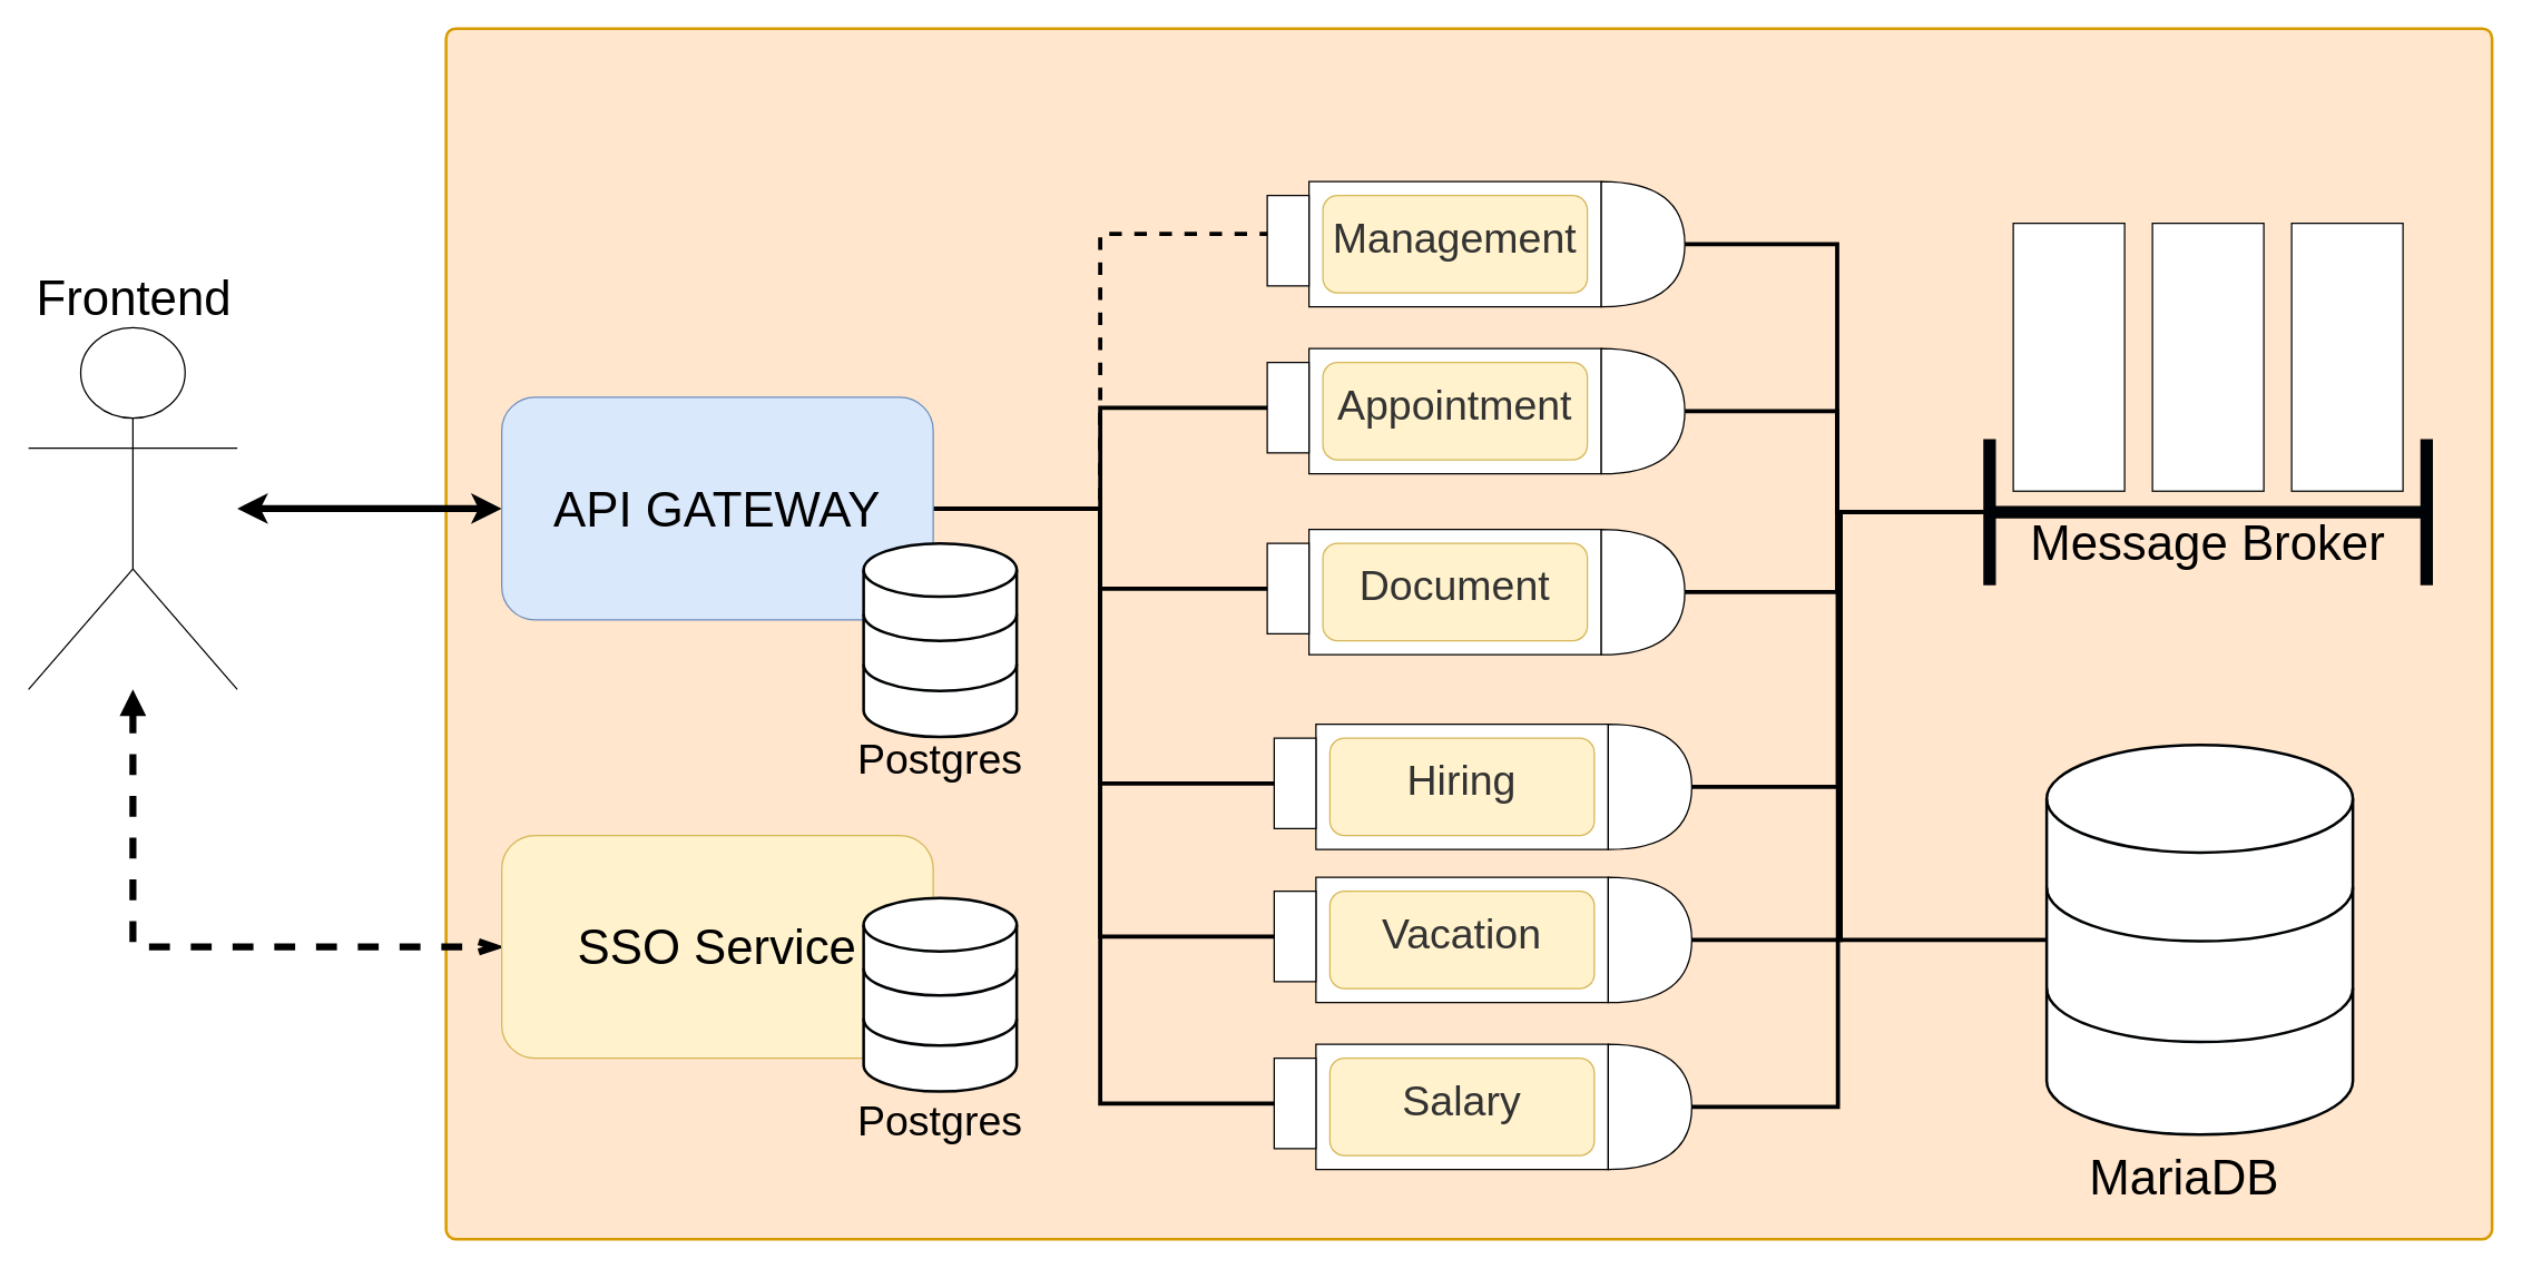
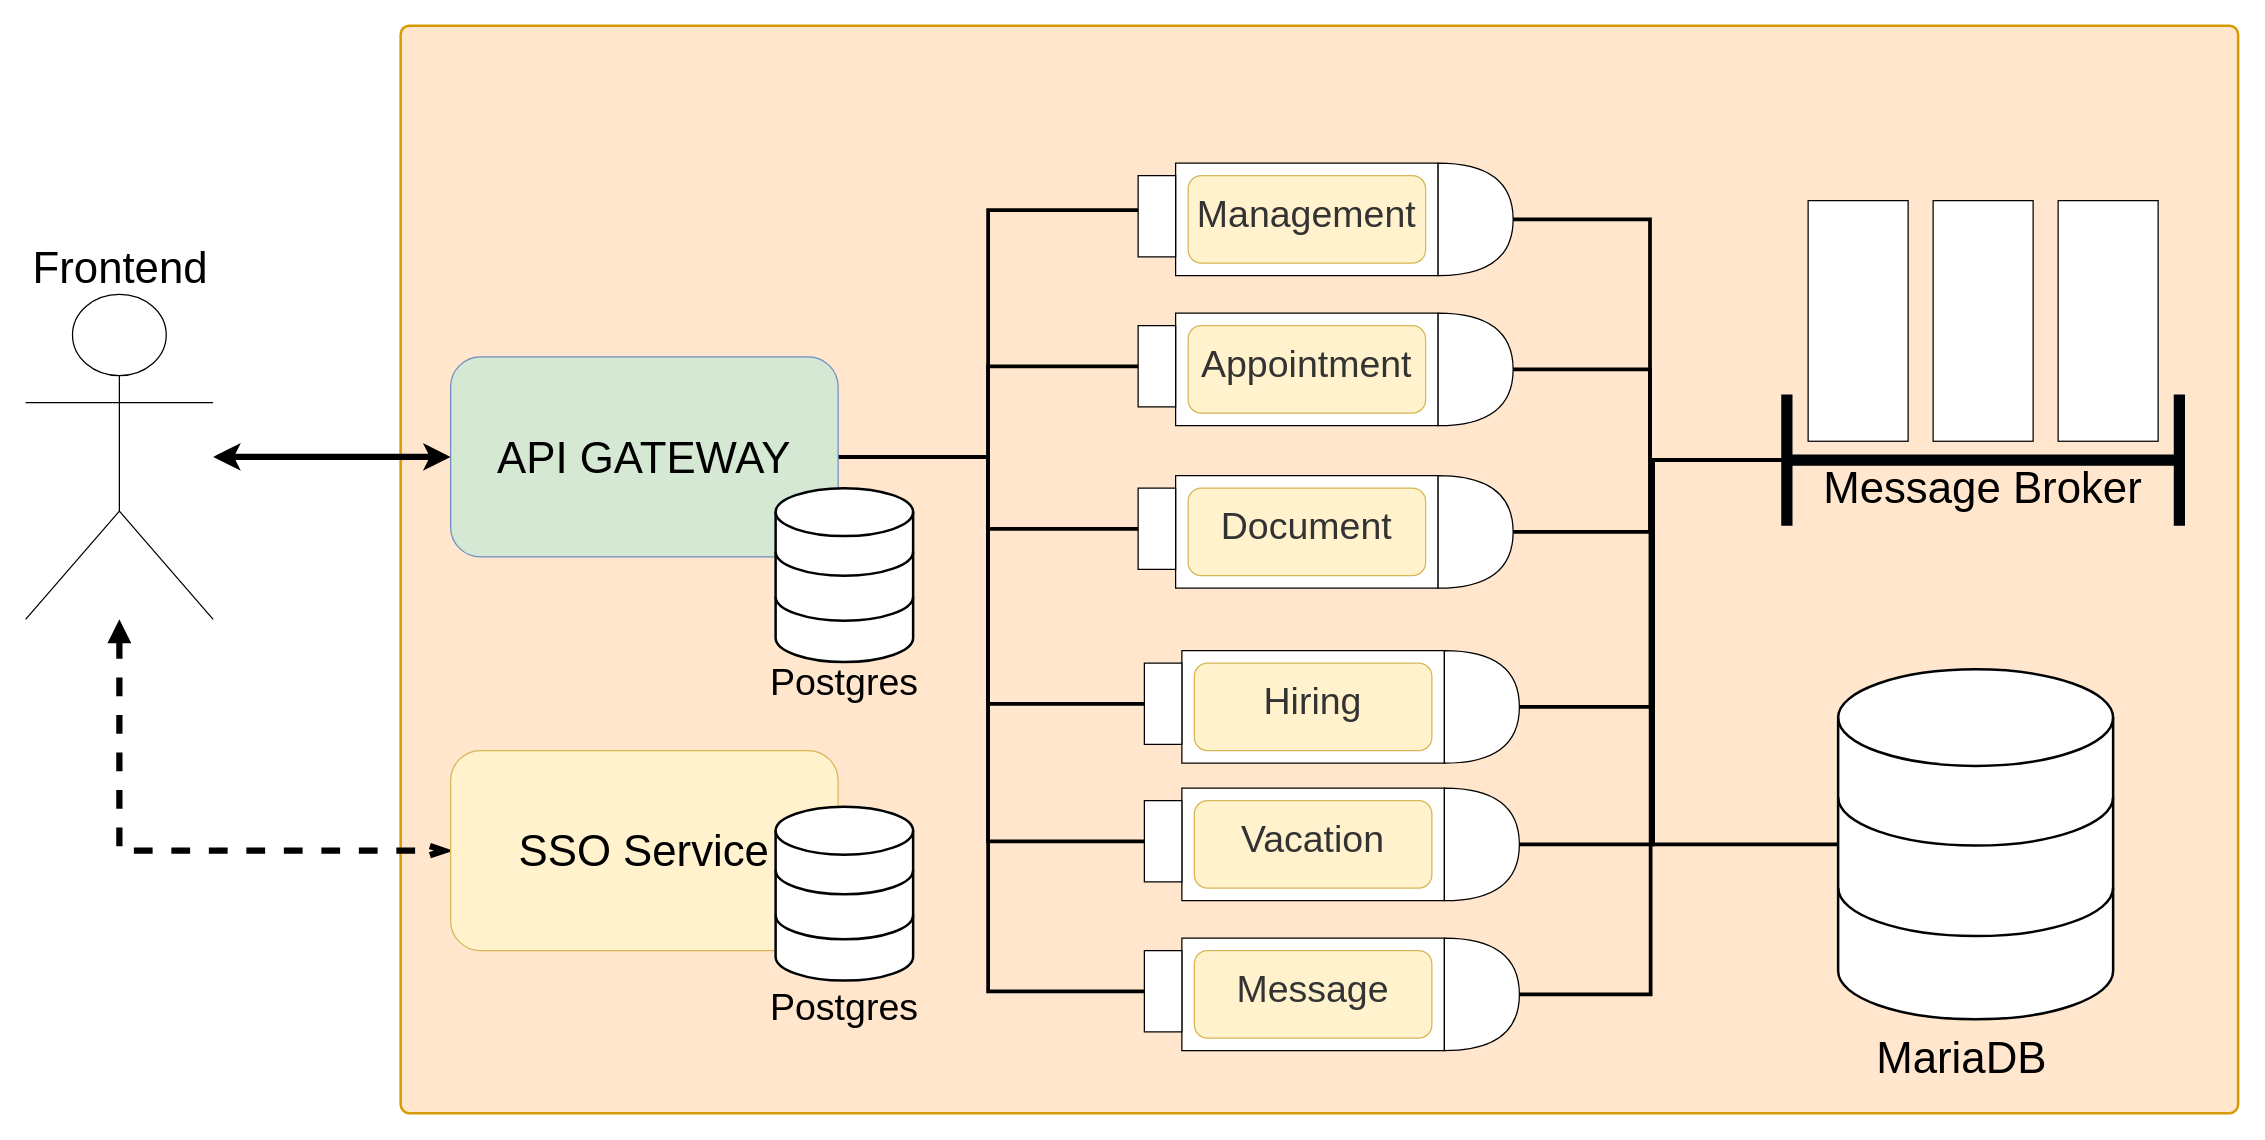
- <mxCell id="41" style="edgeStyle=orthogonalEdgeStyle;rounded=0;orthogonalLoop=1;jettySize=auto;html=1;entryX=0;entryY=0.5;entryDx=0;entryDy=0;strokeWidth=3;fontSize=35;startArrow=none;startFill=0;endArrow=none;endFill=0;dashed=1;" parent="1" source="47" target="23" edge="1"><mxGeometry relative="1" as="geometry"><Array as="points"><mxPoint y="365" x="790" /><mxPoint y="168" x="790" /></Array></mxGeometry></mxCell>
+ <mxCell id="41" style="edgeStyle=orthogonalEdgeStyle;rounded=0;orthogonalLoop=1;jettySize=auto;html=1;entryX=0;entryY=0.5;entryDx=0;entryDy=0;strokeWidth=3;fontSize=35;startArrow=none;startFill=0;endArrow=none;endFill=0;" parent="1" source="47" target="23" edge="1"><mxGeometry relative="1" as="geometry"><Array as="points"><mxPoint y="365" x="790" /><mxPoint y="168" x="790" /></Array></mxGeometry></mxCell>
- <mxCell id="47" value="&lt;font style=&quot;font-size: 35px;&quot;&gt;API GATEWAY&lt;/font&gt;" style="rounded=1;whiteSpace=wrap;html=1;fillColor=#dae8fc;strokeColor=#6c8ebf;" parent="1" vertex="1"><mxGeometry x="360" y="285" width="310" height="160" as="geometry" /></mxCell>
+ <mxCell id="47" value="&lt;font style=&quot;font-size: 35px;&quot;&gt;API GATEWAY&lt;/font&gt;" style="rounded=1;whiteSpace=wrap;html=1;fillColor=#d5e8d4;strokeColor=#6c8ebf;" parent="1" vertex="1"><mxGeometry x="360" y="285" width="310" height="160" as="geometry" /></mxCell>
- <mxCell id="20" value="Salary" style="text;strokeColor=none;fillColor=none;align=center;verticalAlign=middle;spacingLeft=4;spacingRight=4;overflow=hidden;points=[[0,0.5],[1,0.5]];portConstraint=eastwest;rotatable=0;fontSize=30;fontColor=#333333;" parent="1" vertex="1"><mxGeometry x="925" y="760" width="250" height="55" as="geometry" /></mxCell>
+ <mxCell id="20" value="Message" style="text;strokeColor=none;fillColor=none;align=center;verticalAlign=middle;spacingLeft=4;spacingRight=4;overflow=hidden;points=[[0,0.5],[1,0.5]];portConstraint=eastwest;rotatable=0;fontSize=30;fontColor=#333333;" parent="1" vertex="1"><mxGeometry x="925" y="760" width="250" height="55" as="geometry" /></mxCell>
